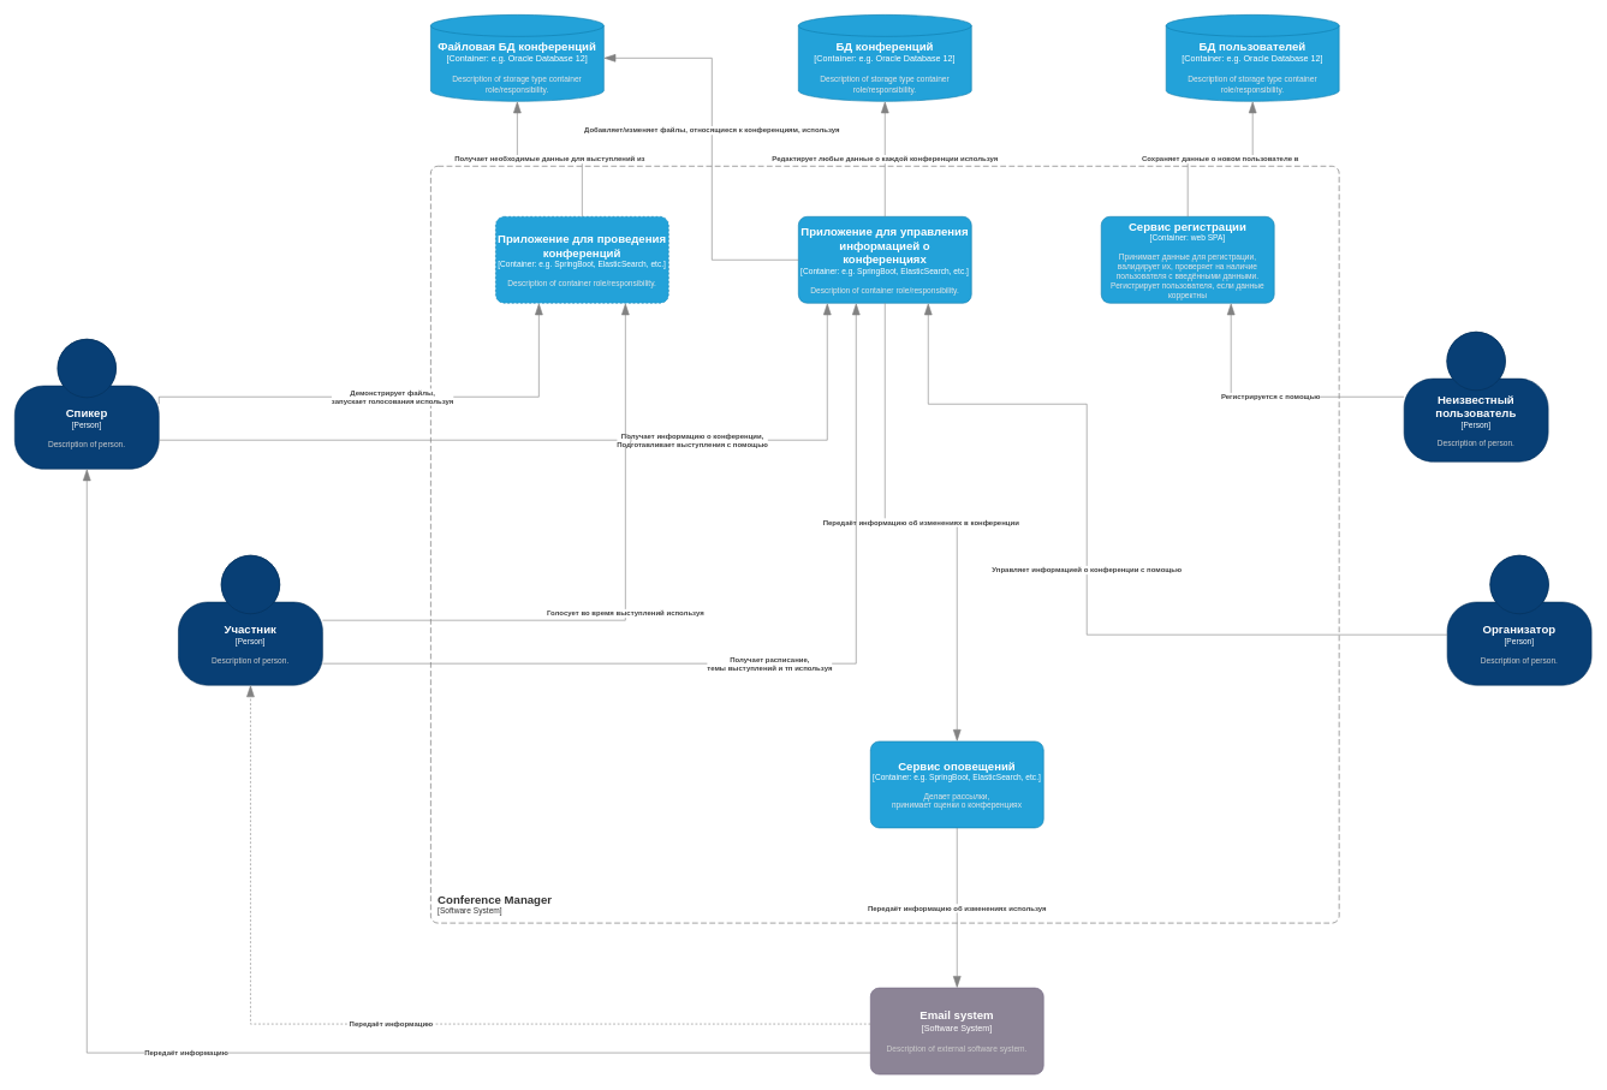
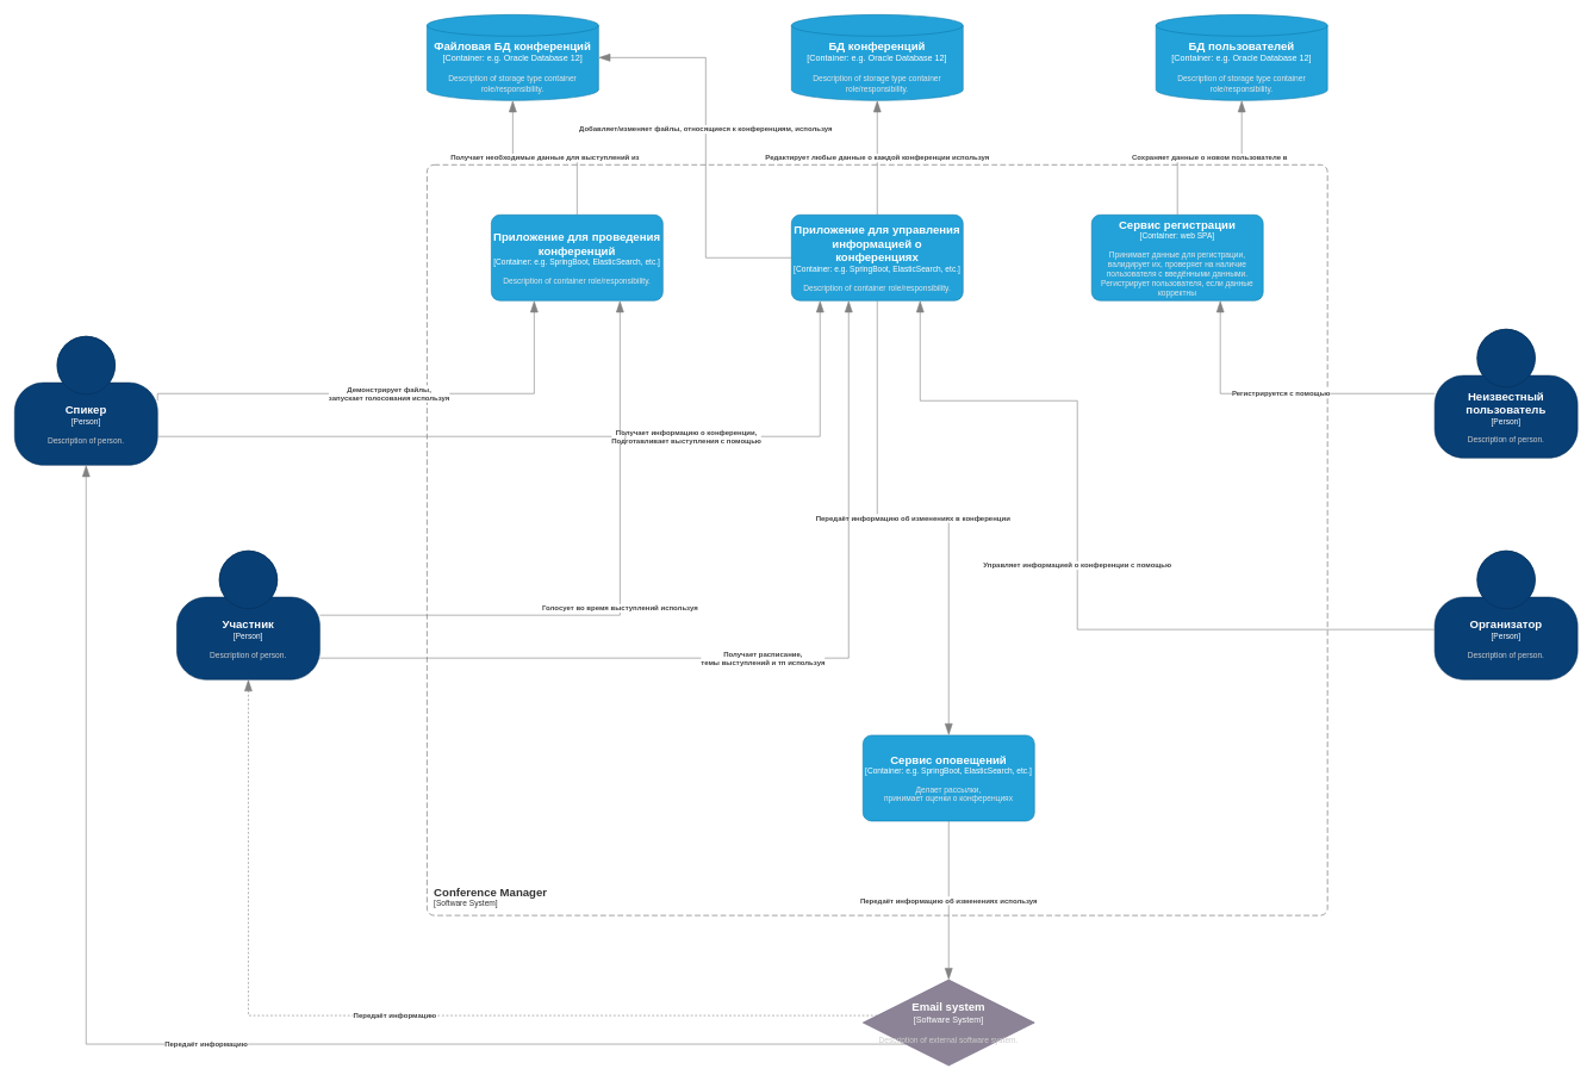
- <mxCell id="7" value="&lt;font style=&quot;font-size: 16px&quot;&gt;&lt;b&gt;Приложение для проведения конференций&lt;/b&gt;&lt;/font&gt;&lt;div&gt;[Container: e.g. SpringBoot, ElasticSearch, etc.]&lt;/div&gt;&lt;br&gt;&lt;div&gt;&lt;font style=&quot;font-size: 11px&quot;&gt;&lt;font color=&quot;#E6E6E6&quot;&gt;Description of container role/responsibility.&lt;/font&gt;&lt;/div&gt;" style="rounded=1;whiteSpace=wrap;html=1;fontSize=11;labelBackgroundColor=none;fillColor=#23A2D9;fontColor=#ffffff;align=center;arcSize=10;strokeColor=#0E7DAD;metaEdit=1;resizable=0;points=[[0.25,0,0],[0.5,0,0],[0.75,0,0],[1,0.25,0],[1,0.5,0],[1,0.75,0],[0.75,1,0],[0.5,1,0],[0.25,1,0],[0,0.75,0],[0,0.5,0],[0,0.25,0]];dashed=1;" vertex="1" parent="1"><mxGeometry x="687" y="300" width="240" height="120" as="geometry" /></mxCell>
+ <mxCell id="7" value="&lt;font style=&quot;font-size: 16px&quot;&gt;&lt;b&gt;Приложение для проведения конференций&lt;/b&gt;&lt;/font&gt;&lt;div&gt;[Container: e.g. SpringBoot, ElasticSearch, etc.]&lt;/div&gt;&lt;br&gt;&lt;div&gt;&lt;font style=&quot;font-size: 11px&quot;&gt;&lt;font color=&quot;#E6E6E6&quot;&gt;Description of container role/responsibility.&lt;/font&gt;&lt;/div&gt;" style="rounded=1;whiteSpace=wrap;html=1;fontSize=11;labelBackgroundColor=none;fillColor=#23A2D9;fontColor=#ffffff;align=center;arcSize=10;strokeColor=#0E7DAD;metaEdit=1;resizable=0;points=[[0.25,0,0],[0.5,0,0],[0.75,0,0],[1,0.25,0],[1,0.5,0],[1,0.75,0],[0.75,1,0],[0.5,1,0],[0.25,1,0],[0,0.75,0],[0,0.5,0],[0,0.25,0]];" vertex="1" parent="1"><mxGeometry x="687" y="300" width="240" height="120" as="geometry" /></mxCell>
- <mxCell id="3" value="&lt;font style=&quot;font-size: 16px&quot;&gt;&lt;b&gt;Неизвестный пользователь&lt;/b&gt;&lt;/font&gt;&lt;div&gt;[Person]&lt;/div&gt;&lt;br&gt;&lt;div&gt;&lt;font style=&quot;font-size: 11px&quot;&gt;&lt;font color=&quot;#cccccc&quot;&gt;Description of person.&lt;/font&gt;&lt;/div&gt;" style="html=1;fontSize=11;dashed=0;whiteSpace=wrap;fillColor=#083F75;strokeColor=#06315C;fontColor=#ffffff;shape=mxgraph.c4.person2;align=center;metaEdit=1;points=[[0.5,0,0],[1,0.5,0],[1,0.75,0],[0.75,1,0],[0.5,1,0],[0.25,1,0],[0,0.75,0],[0,0.5,0]];resizable=0;" vertex="1" parent="1"><mxGeometry x="1947" y="460" width="200" height="180" as="geometry" /></mxCell>
+ <mxCell id="3" value="&lt;font style=&quot;font-size: 16px&quot;&gt;&lt;b&gt;Неизвестный пользователь&lt;/b&gt;&lt;/font&gt;&lt;div&gt;[Person]&lt;/div&gt;&lt;br&gt;&lt;div&gt;&lt;font style=&quot;font-size: 11px&quot;&gt;&lt;font color=&quot;#cccccc&quot;&gt;Description of person.&lt;/font&gt;&lt;/div&gt;" style="html=1;fontSize=11;dashed=0;whiteSpace=wrap;fillColor=#083F75;strokeColor=#06315C;fontColor=#ffffff;shape=mxgraph.c4.person2;align=center;metaEdit=1;points=[[0.5,0,0],[1,0.5,0],[1,0.75,0],[0.75,1,0],[0.5,1,0],[0.25,1,0],[0,0.75,0],[0,0.5,0]];resizable=0;" vertex="1" parent="1"><mxGeometry x="2007" y="460" width="200" height="180" as="geometry" /></mxCell>
- <mxCell id="25" value="&lt;font style=&quot;font-size: 16px&quot;&gt;&lt;b&gt;Email system&lt;/b&gt;&lt;/font&gt;&lt;div&gt;[Software System]&lt;/div&gt;&lt;br&gt;&lt;div&gt;&lt;font style=&quot;font-size: 11px&quot;&gt;&lt;font color=&quot;#cccccc&quot;&gt;Description of external software system.&lt;/font&gt;&lt;/div&gt;" style="rounded=1;whiteSpace=wrap;html=1;labelBackgroundColor=none;fillColor=#8C8496;fontColor=#ffffff;align=center;arcSize=10;strokeColor=#736782;metaEdit=1;resizable=0;points=[[0.25,0,0],[0.5,0,0],[0.75,0,0],[1,0.25,0],[1,0.5,0],[1,0.75,0],[0.75,1,0],[0.5,1,0],[0.25,1,0],[0,0.75,0],[0,0.5,0],[0,0.25,0]];" vertex="1" parent="1"><mxGeometry x="1207" y="1370" width="240" height="120" as="geometry" /></mxCell>
+ <mxCell id="25" value="&lt;font style=&quot;font-size: 16px&quot;&gt;&lt;b&gt;Email system&lt;/b&gt;&lt;/font&gt;&lt;div&gt;[Software System]&lt;/div&gt;&lt;br&gt;&lt;div&gt;&lt;font style=&quot;font-size: 11px&quot;&gt;&lt;font color=&quot;#cccccc&quot;&gt;Description of external software system.&lt;/font&gt;&lt;/div&gt;" style="rhombus;whiteSpace=wrap;html=1;labelBackgroundColor=none;fillColor=#8C8496;fontColor=#ffffff;align=center;arcSize=10;strokeColor=#736782;metaEdit=1;resizable=0;points=[[0.25,0,0],[0.5,0,0],[0.75,0,0],[1,0.25,0],[1,0.5,0],[1,0.75,0],[0.75,1,0],[0.5,1,0],[0.25,1,0],[0,0.75,0],[0,0.5,0],[0,0.25,0]];" vertex="1" parent="1"><mxGeometry x="1207" y="1370" width="240" height="120" as="geometry" /></mxCell>
